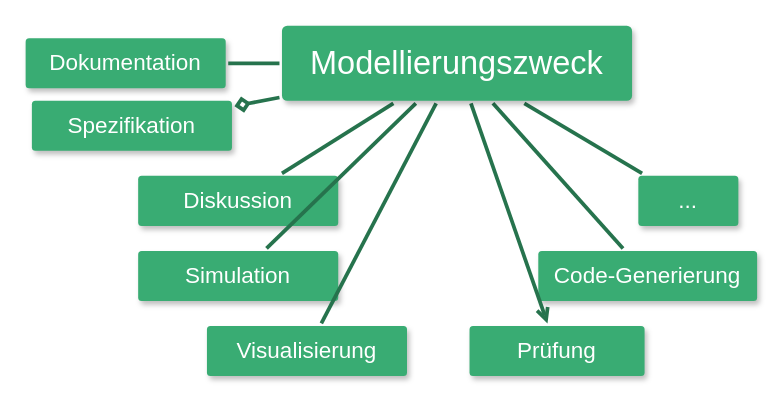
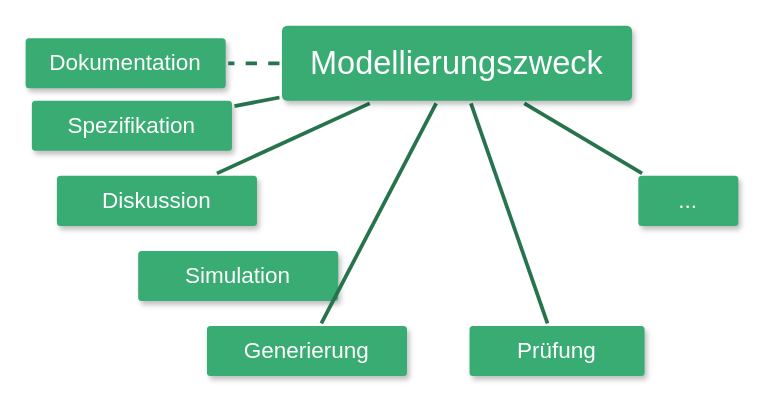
- <mxCell id="10" value="" style="rounded=0;jumpStyle=none;html=1;shadow=0;labelBackgroundColor=none;startArrow=none;startFill=0;endArrow=none;endFill=0;jettySize=auto;orthogonalLoop=1;strokeColor=#26734D;strokeWidth=3;fontFamily=Helvetica;fontSize=14;fontColor=#FFFFFF;spacing=5;" edge="1" parent="1" source="18" target="3"><mxGeometry relative="1" as="geometry"><mxPoint x="343" y="42.114" as="sourcePoint" /><mxPoint x="211.744" y="-14" as="targetPoint" /></mxGeometry></mxCell>
+ <mxCell id="10" value="" style="rounded=0;jumpStyle=none;html=1;shadow=0;labelBackgroundColor=none;startArrow=none;startFill=0;endArrow=none;endFill=0;jettySize=auto;orthogonalLoop=1;strokeColor=#26734D;strokeWidth=3;fontFamily=Helvetica;fontSize=14;fontColor=#FFFFFF;spacing=5;dashed=1;" edge="1" parent="1" source="18" target="3"><mxGeometry relative="1" as="geometry"><mxPoint x="343" y="42.114" as="sourcePoint" /><mxPoint x="211.744" y="-14" as="targetPoint" /></mxGeometry></mxCell>
- <mxCell id="11" value="" style="rounded=0;jumpStyle=none;html=1;shadow=0;labelBackgroundColor=none;startArrow=none;startFill=0;endArrow=diamond;endFill=0;jettySize=auto;orthogonalLoop=1;strokeColor=#26734D;strokeWidth=3;fontFamily=Helvetica;fontSize=14;fontColor=#FFFFFF;spacing=5;" edge="1" parent="1" source="18" target="4"><mxGeometry relative="1" as="geometry"><mxPoint x="343" y="60.824" as="sourcePoint" /><mxPoint x="187" y="34.97" as="targetPoint" /></mxGeometry></mxCell>
+ <mxCell id="11" value="" style="rounded=0;jumpStyle=none;html=1;shadow=0;labelBackgroundColor=none;startArrow=none;startFill=0;endArrow=none;endFill=0;jettySize=auto;orthogonalLoop=1;strokeColor=#26734D;strokeWidth=3;fontFamily=Helvetica;fontSize=14;fontColor=#FFFFFF;spacing=5;" edge="1" parent="1" source="18" target="4"><mxGeometry relative="1" as="geometry"><mxPoint x="343" y="60.824" as="sourcePoint" /><mxPoint x="187" y="34.97" as="targetPoint" /></mxGeometry></mxCell>
- <mxCell id="13" value="" style="rounded=0;jumpStyle=none;html=1;shadow=0;labelBackgroundColor=none;startArrow=none;startFill=0;endArrow=none;endFill=0;jettySize=auto;orthogonalLoop=1;strokeColor=#26734D;strokeWidth=3;fontFamily=Helvetica;fontSize=14;fontColor=#FFFFFF;spacing=5;" edge="1" parent="1" source="18" target="6"><mxGeometry relative="1" as="geometry"><mxPoint x="378.529" y="82" as="sourcePoint" /></mxGeometry></mxCell>
- <mxCell id="16" value="" style="rounded=0;jumpStyle=none;html=1;shadow=0;labelBackgroundColor=none;startArrow=none;startFill=0;endArrow=none;endFill=0;jettySize=auto;orthogonalLoop=1;strokeColor=#26734D;strokeWidth=3;fontFamily=Helvetica;fontSize=14;fontColor=#FFFFFF;spacing=5;" edge="1" parent="1" source="18" target="9"><mxGeometry relative="1" as="geometry"><mxPoint x="450.529" y="82" as="sourcePoint" /><mxPoint x="173" y="234" as="targetPoint" /></mxGeometry></mxCell>
- <mxCell id="5" value="Diskussion" style="rounded=1;whiteSpace=wrap;html=1;shadow=1;labelBackgroundColor=none;strokeColor=none;strokeWidth=3;fillColor=#39ac73;fontFamily=Helvetica;fontSize=18;fontColor=#FFFFFF;align=center;spacing=5;arcSize=7;perimeterSpacing=2;gradientColor=none;" vertex="1" parent="1"><mxGeometry x="110" y="140" width="160" height="40" as="geometry" /></mxCell>
+ <mxCell id="5" value="Diskussion" style="rounded=1;whiteSpace=wrap;html=1;shadow=1;labelBackgroundColor=none;strokeColor=none;strokeWidth=3;fillColor=#39ac73;fontFamily=Helvetica;fontSize=18;fontColor=#FFFFFF;align=center;spacing=5;arcSize=7;perimeterSpacing=2;gradientColor=none;" vertex="1" parent="1"><mxGeometry x="45" y="140" width="160" height="40" as="geometry" /></mxCell>
- <mxCell id="9" value="Code-Generierung" style="rounded=1;whiteSpace=wrap;html=1;shadow=1;labelBackgroundColor=none;strokeColor=none;strokeWidth=3;fillColor=#39ac73;fontFamily=Helvetica;fontSize=18;fontColor=#FFFFFF;align=center;spacing=5;arcSize=7;perimeterSpacing=2;gradientColor=none;" vertex="1" parent="1"><mxGeometry x="430" y="200" width="175" height="40" as="geometry" /></mxCell>
- <mxCell id="15" value="" style="rounded=0;jumpStyle=none;html=1;shadow=0;labelBackgroundColor=none;startArrow=none;startFill=0;endArrow=open;endFill=0;jettySize=auto;orthogonalLoop=1;strokeColor=#26734D;strokeWidth=3;fontFamily=Helvetica;fontSize=14;fontColor=#FFFFFF;spacing=5;" edge="1" parent="1" source="18" target="8"><mxGeometry relative="1" as="geometry"><mxPoint x="429.667" y="82" as="sourcePoint" /><mxPoint x="163" y="224" as="targetPoint" /></mxGeometry></mxCell>
+ <mxCell id="15" value="" style="rounded=0;jumpStyle=none;html=1;shadow=0;labelBackgroundColor=none;startArrow=none;startFill=0;endArrow=none;endFill=0;jettySize=auto;orthogonalLoop=1;strokeColor=#26734D;strokeWidth=3;fontFamily=Helvetica;fontSize=14;fontColor=#FFFFFF;spacing=5;" edge="1" parent="1" source="18" target="8"><mxGeometry relative="1" as="geometry"><mxPoint x="429.667" y="82" as="sourcePoint" /><mxPoint x="163" y="224" as="targetPoint" /></mxGeometry></mxCell>
- <mxCell id="7" value="Visualisierung" style="rounded=1;whiteSpace=wrap;html=1;shadow=1;labelBackgroundColor=none;strokeColor=none;strokeWidth=3;fillColor=#39ac73;fontFamily=Helvetica;fontSize=18;fontColor=#FFFFFF;align=center;spacing=5;arcSize=7;perimeterSpacing=2;gradientColor=none;" vertex="1" parent="1"><mxGeometry x="165" y="260" width="160" height="40" as="geometry" /></mxCell>
+ <mxCell id="7" value="Generierung" style="rounded=1;whiteSpace=wrap;html=1;shadow=1;labelBackgroundColor=none;strokeColor=none;strokeWidth=3;fillColor=#39ac73;fontFamily=Helvetica;fontSize=18;fontColor=#FFFFFF;align=center;spacing=5;arcSize=7;perimeterSpacing=2;gradientColor=none;" vertex="1" parent="1"><mxGeometry x="165" y="260" width="160" height="40" as="geometry" /></mxCell>
